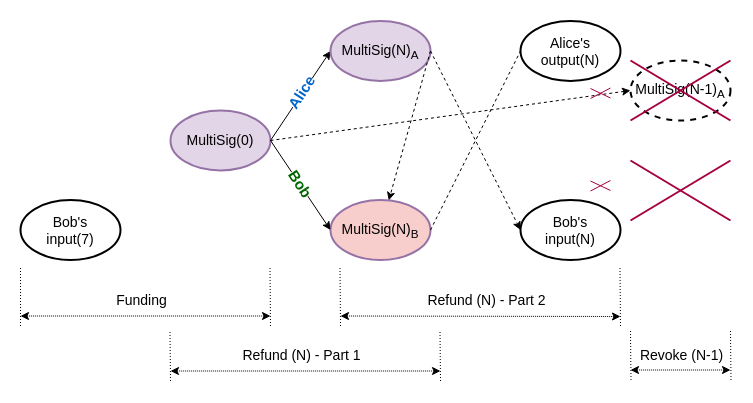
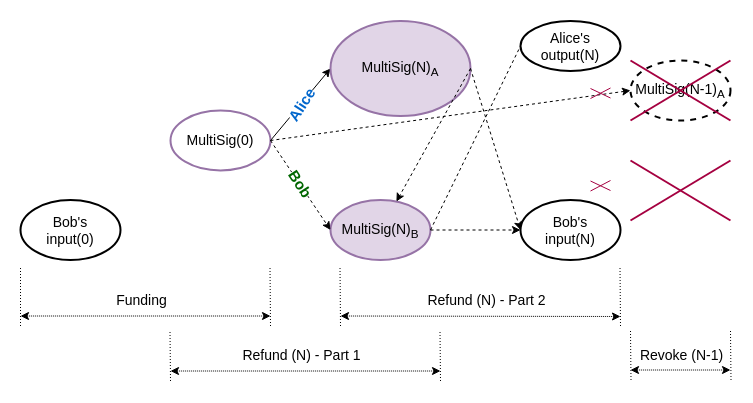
- <mxCell id="6" value="MultiSig(N)&lt;sub&gt;A&lt;/sub&gt;" style="ellipse;whiteSpace=wrap;html=1;fontSize=14;strokeWidth=2;fillColor=#e1d5e7;strokeColor=#9673a6;" parent="1" vertex="1"><mxGeometry x="330" y="20.5" width="100" height="60" as="geometry" /></mxCell>
+ <mxCell id="6" value="MultiSig(N)&lt;sub&gt;A&lt;/sub&gt;" style="ellipse;whiteSpace=wrap;html=1;fontSize=14;strokeWidth=2;fillColor=#e1d5e7;strokeColor=#9673a6;" parent="1" vertex="1"><mxGeometry x="330" y="20.5" width="140" height="95" as="geometry" /></mxCell>
- <mxCell id="10" value="Alice's &lt;br&gt;output(N)" style="ellipse;whiteSpace=wrap;html=1;fontSize=14;strokeWidth=2;" parent="1" vertex="1"><mxGeometry x="520" y="20.5" width="100" height="60" as="geometry" /></mxCell>
+ <mxCell id="10" value="Alice's &lt;br&gt;output(N)" style="ellipse;whiteSpace=wrap;html=1;fontSize=14;strokeWidth=2;" parent="1" vertex="1"><mxGeometry x="520" y="20.5" width="100" height="50" as="geometry" /></mxCell>
- <mxCell id="2" value="MultiSig(0)" style="ellipse;whiteSpace=wrap;html=1;fontSize=14;strokeWidth=2;fillColor=#e1d5e7;strokeColor=#9673a6;" parent="1" vertex="1"><mxGeometry x="170" y="110" width="100" height="60" as="geometry" /></mxCell>
+ <mxCell id="2" value="MultiSig(0)" style="ellipse;whiteSpace=wrap;html=1;fontSize=14;strokeWidth=2;fillColor=#ffffff;strokeColor=#9673a6;" parent="1" vertex="1"><mxGeometry x="170" y="110" width="100" height="60" as="geometry" /></mxCell>
- <mxCell id="8" value="" style="endArrow=classic;html=1;fontSize=14;exitX=1;exitY=0.5;exitDx=0;exitDy=0;dashed=0;entryX=0;entryY=0.5;entryDx=0;entryDy=0;" parent="1" source="2" target="7" edge="1"><mxGeometry width="50" height="50" relative="1" as="geometry"><mxPoint x="280" y="229.5" as="sourcePoint" /><mxPoint x="350" y="109.5" as="targetPoint" /></mxGeometry></mxCell>
+ <mxCell id="8" value="" style="endArrow=classic;html=1;fontSize=14;exitX=1;exitY=0.5;exitDx=0;exitDy=0;dashed=1;entryX=0;entryY=0.5;entryDx=0;entryDy=0;" parent="1" source="2" target="7" edge="1"><mxGeometry width="50" height="50" relative="1" as="geometry"><mxPoint x="280" y="229.5" as="sourcePoint" /><mxPoint x="350" y="109.5" as="targetPoint" /></mxGeometry></mxCell>
- <mxCell id="7" value="MultiSig(N)&lt;sub&gt;B&lt;/sub&gt;" style="ellipse;whiteSpace=wrap;html=1;fontSize=14;strokeWidth=2;fillColor=#f8cecc;strokeColor=#9673a6;" parent="1" vertex="1"><mxGeometry x="330" y="199.5" width="100" height="60" as="geometry" /></mxCell>
+ <mxCell id="7" value="MultiSig(N)&lt;sub&gt;B&lt;/sub&gt;" style="ellipse;whiteSpace=wrap;html=1;fontSize=14;strokeWidth=2;fillColor=#e1d5e7;strokeColor=#9673a6;" parent="1" vertex="1"><mxGeometry x="330" y="199.5" width="100" height="60" as="geometry" /></mxCell>
+ <mxCell id="13" value="" style="endArrow=classic;html=1;fontSize=14;exitX=1;exitY=0.5;exitDx=0;exitDy=0;dashed=1;entryX=0;entryY=0.5;entryDx=0;entryDy=0;" parent="1" source="7" target="11" edge="1"><mxGeometry width="50" height="50" relative="1" as="geometry"><mxPoint x="430" y="99.5" as="sourcePoint" /><mxPoint x="520" y="279.5" as="targetPoint" /></mxGeometry></mxCell>
- <mxCell id="3" value="Bob's&lt;br&gt;input(7)" style="ellipse;whiteSpace=wrap;html=1;fontSize=14;strokeWidth=2;" parent="1" vertex="1"><mxGeometry x="20" y="199.5" width="100" height="60" as="geometry" /></mxCell>
+ <mxCell id="3" value="Bob's&lt;br&gt;input(0)" style="ellipse;whiteSpace=wrap;html=1;fontSize=14;strokeWidth=2;" parent="1" vertex="1"><mxGeometry x="20" y="199.5" width="100" height="60" as="geometry" /></mxCell>
